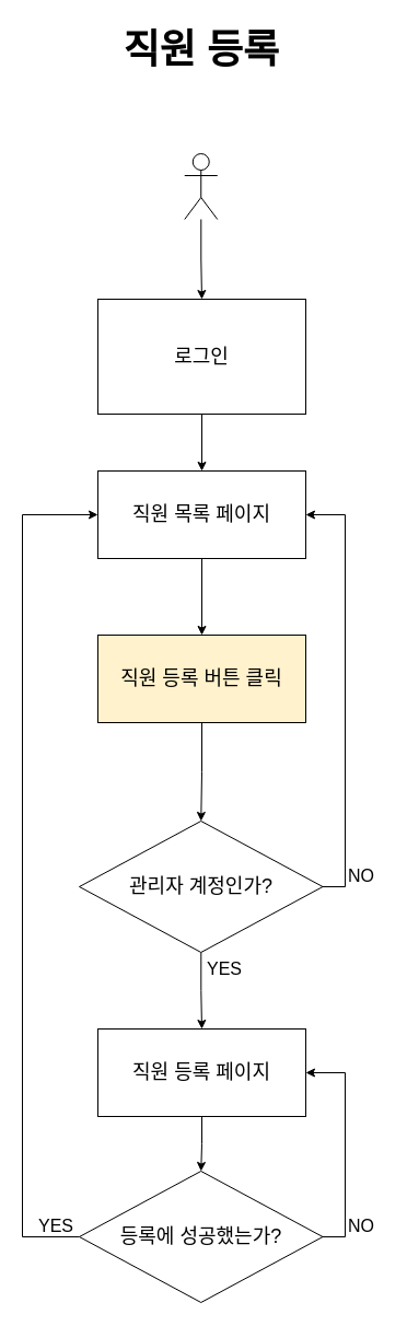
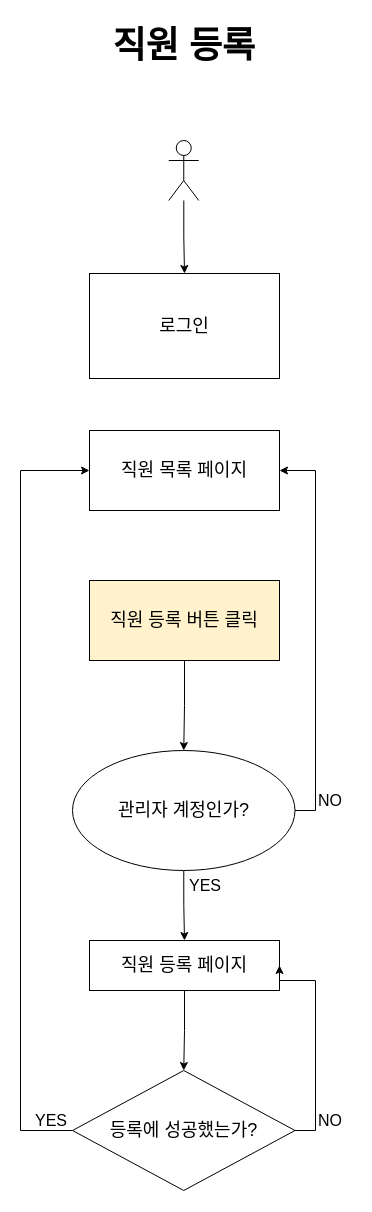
- <mxCell id="2" style="edgeStyle=orthogonalEdgeStyle;rounded=0;orthogonalLoop=1;jettySize=auto;html=1;entryX=0.5;entryY=0;entryDx=0;entryDy=0;" edge="1" parent="1" source="3" target="10"><mxGeometry relative="1" as="geometry" /></mxCell>
- <mxCell id="9" style="edgeStyle=orthogonalEdgeStyle;rounded=0;orthogonalLoop=1;jettySize=auto;html=1;entryX=0.5;entryY=0;entryDx=0;entryDy=0;" edge="1" parent="1" source="10" target="17"><mxGeometry relative="1" as="geometry" /></mxCell>
- <mxCell id="8" value="&lt;span style=&quot;font-size: 18px&quot;&gt;관리자 계정인가?&lt;/span&gt;" style="rhombus;whiteSpace=wrap;html=1;" vertex="1" parent="1"><mxGeometry x="72" y="750" width="222.5" height="120" as="geometry" /></mxCell>
+ <mxCell id="8" value="&lt;span style=&quot;font-size: 18px&quot;&gt;관리자 계정인가?&lt;/span&gt;" style="ellipse;whiteSpace=wrap;html=1;" vertex="1" parent="1"><mxGeometry x="72" y="750" width="222.5" height="120" as="geometry" /></mxCell>
- <mxCell id="15" value="&lt;font style=&quot;font-size: 18px&quot;&gt;직원 등록 페이지&lt;/font&gt;" style="rounded=0;whiteSpace=wrap;html=1;" vertex="1" parent="1"><mxGeometry x="89" y="940" width="190" height="80" as="geometry" /></mxCell>
+ <mxCell id="15" value="&lt;font style=&quot;font-size: 18px&quot;&gt;직원 등록 페이지&lt;/font&gt;" style="rounded=0;whiteSpace=wrap;html=1;" vertex="1" parent="1"><mxGeometry x="89" y="940" width="190" height="50" as="geometry" /></mxCell>
